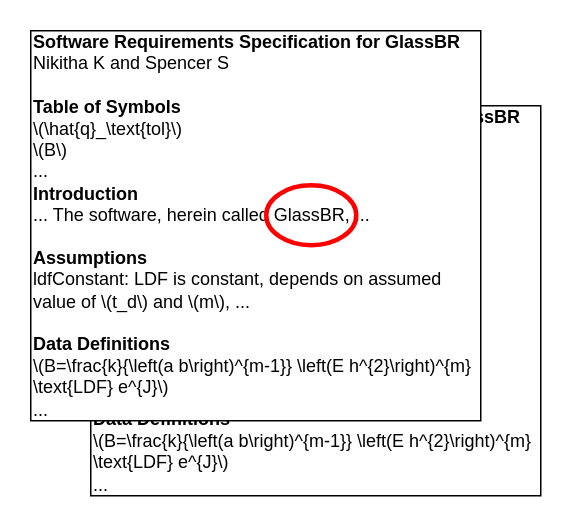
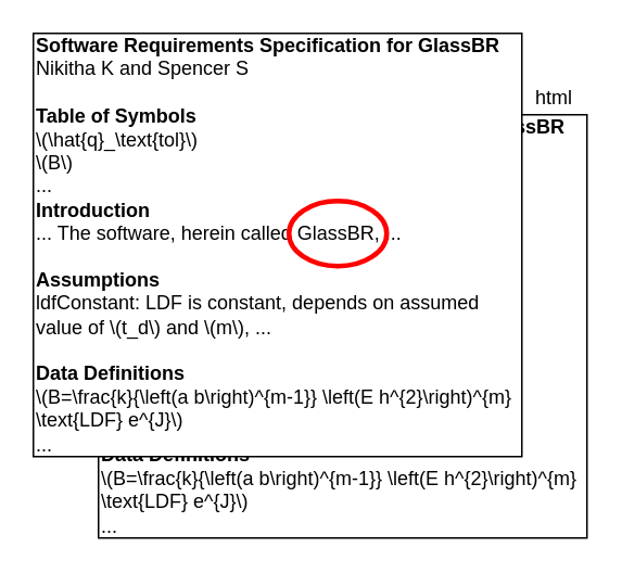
+ <mxCell id="5" value="html" style="text;html=1;strokeColor=none;fillColor=none;align=center;verticalAlign=middle;whiteSpace=wrap;rounded=0;" vertex="1" parent="1"><mxGeometry x="320" y="50" width="40" height="20" as="geometry" /></mxCell>
